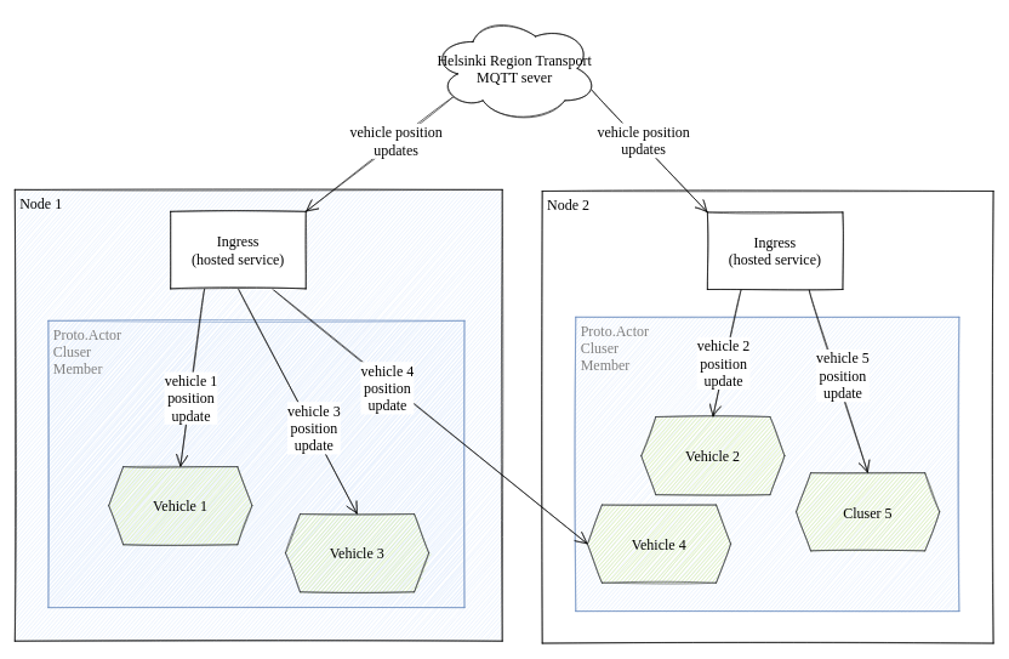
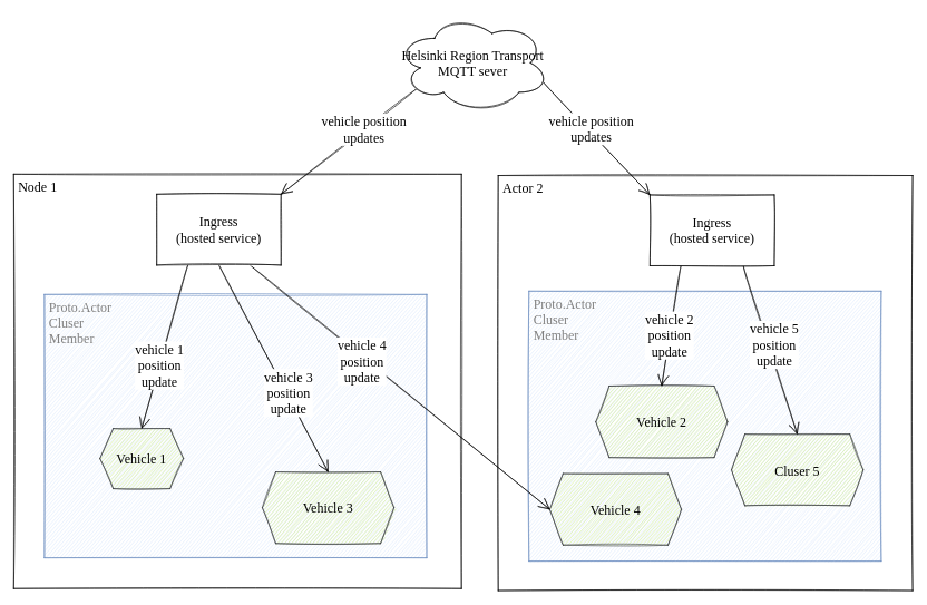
- <mxCell id="3" value="Node 1" style="rounded=0;whiteSpace=wrap;html=1;sketch=1;hachureGap=4;pointerEvents=0;fontFamily=Architects Daughter;fontSource=https%3A%2F%2Ffonts.googleapis.com%2Fcss%3Ffamily%3DArchitects%2BDaughter;fontSize=20;align=left;verticalAlign=top;spacingLeft=5;fillColor=#dae8fc;" vertex="1" parent="1"><mxGeometry x="20" y="260" width="670" height="620" as="geometry" /></mxCell>
+ <mxCell id="3" value="Node 1" style="rounded=0;whiteSpace=wrap;html=1;sketch=1;hachureGap=4;pointerEvents=0;fontFamily=Architects Daughter;fontSource=https%3A%2F%2Ffonts.googleapis.com%2Fcss%3Ffamily%3DArchitects%2BDaughter;fontSize=20;align=left;verticalAlign=top;spacingLeft=5;" vertex="1" parent="1"><mxGeometry x="20" y="260" width="670" height="620" as="geometry" /></mxCell>
- <mxCell id="2" value="Node 2" style="rounded=0;whiteSpace=wrap;html=1;sketch=1;hachureGap=4;pointerEvents=0;fontFamily=Architects Daughter;fontSource=https%3A%2F%2Ffonts.googleapis.com%2Fcss%3Ffamily%3DArchitects%2BDaughter;fontSize=20;align=left;verticalAlign=top;spacingLeft=5;" vertex="1" parent="1"><mxGeometry x="745" y="262" width="620" height="621" as="geometry" /></mxCell>
+ <mxCell id="2" value="Actor 2" style="rounded=0;whiteSpace=wrap;html=1;sketch=1;hachureGap=4;pointerEvents=0;fontFamily=Architects Daughter;fontSource=https%3A%2F%2Ffonts.googleapis.com%2Fcss%3Ffamily%3DArchitects%2BDaughter;fontSize=20;align=left;verticalAlign=top;spacingLeft=5;" vertex="1" parent="1"><mxGeometry x="745" y="262" width="620" height="621" as="geometry" /></mxCell>
- <mxCell id="7" value="Vehicle 2" style="shape=hexagon;perimeter=hexagonPerimeter2;whiteSpace=wrap;html=1;fixedSize=1;sketch=1;hachureGap=4;pointerEvents=0;fontFamily=Architects Daughter;fontSource=https%3A%2F%2Ffonts.googleapis.com%2Fcss%3Ffamily%3DArchitects%2BDaughter;fontSize=20;fontColor=#000000;strokeColor=#36393d;align=center;verticalAlign=middle;rounded=0;fillColor=#cdeb8b;" vertex="1" parent="1"><mxGeometry x="881" y="572" width="197" height="107" as="geometry" /></mxCell>
+ <mxCell id="7" value="Vehicle 2" style="shape=hexagon;perimeter=hexagonPerimeter2;whiteSpace=wrap;html=1;fixedSize=1;sketch=1;hachureGap=4;pointerEvents=0;fontFamily=Architects Daughter;fontSource=https%3A%2F%2Ffonts.googleapis.com%2Fcss%3Ffamily%3DArchitects%2BDaughter;fontSize=20;fontColor=#000000;strokeColor=#36393d;align=center;verticalAlign=middle;rounded=0;fillColor=#cdeb8b;" vertex="1" parent="1"><mxGeometry x="891" y="577" width="197" height="107" as="geometry" /></mxCell>
- <mxCell id="6" value="Vehicle 1" style="shape=hexagon;perimeter=hexagonPerimeter2;whiteSpace=wrap;html=1;fixedSize=1;sketch=1;hachureGap=4;pointerEvents=0;fontFamily=Architects Daughter;fontSource=https%3A%2F%2Ffonts.googleapis.com%2Fcss%3Ffamily%3DArchitects%2BDaughter;fontSize=20;fontColor=#000000;strokeColor=#36393d;align=center;verticalAlign=middle;rounded=0;fillColor=#cdeb8b;" vertex="1" parent="1"><mxGeometry x="149" y="640.52" width="197" height="107" as="geometry" /></mxCell>
+ <mxCell id="6" value="Vehicle 1" style="shape=hexagon;perimeter=hexagonPerimeter2;whiteSpace=wrap;html=1;fixedSize=1;sketch=1;hachureGap=4;pointerEvents=0;fontFamily=Architects Daughter;fontSource=https%3A%2F%2Ffonts.googleapis.com%2Fcss%3Ffamily%3DArchitects%2BDaughter;fontSize=20;fontColor=#000000;strokeColor=#36393d;align=center;verticalAlign=middle;rounded=0;fillColor=#cdeb8b;" vertex="1" parent="1"><mxGeometry x="149" y="640.52" width="125" height="90" as="geometry" /></mxCell>
- <mxCell id="10" value="Vehicle 4" style="shape=hexagon;perimeter=hexagonPerimeter2;whiteSpace=wrap;html=1;fixedSize=1;sketch=1;hachureGap=4;pointerEvents=0;fontFamily=Architects Daughter;fontSource=https%3A%2F%2Ffonts.googleapis.com%2Fcss%3Ffamily%3DArchitects%2BDaughter;fontSize=20;fontColor=#000000;strokeColor=#36393d;align=center;verticalAlign=middle;rounded=0;fillColor=#cdeb8b;" vertex="1" parent="1"><mxGeometry x="807" y="693" width="197" height="107" as="geometry" /></mxCell>
+ <mxCell id="10" value="Vehicle 4" style="shape=hexagon;perimeter=hexagonPerimeter2;whiteSpace=wrap;html=1;fixedSize=1;sketch=1;hachureGap=4;pointerEvents=0;fontFamily=Architects Daughter;fontSource=https%3A%2F%2Ffonts.googleapis.com%2Fcss%3Ffamily%3DArchitects%2BDaughter;fontSize=20;fontColor=#000000;strokeColor=#36393d;align=center;verticalAlign=middle;rounded=0;fillColor=#cdeb8b;" vertex="1" parent="1"><mxGeometry x="822" y="708" width="197" height="107" as="geometry" /></mxCell>
